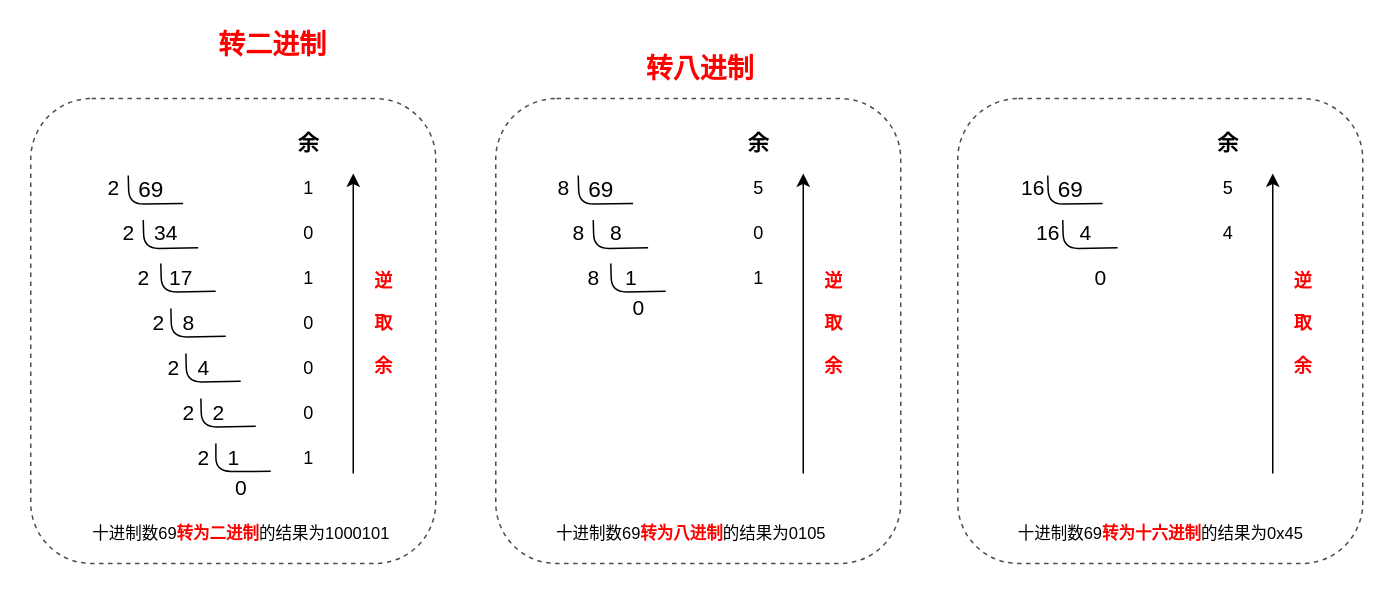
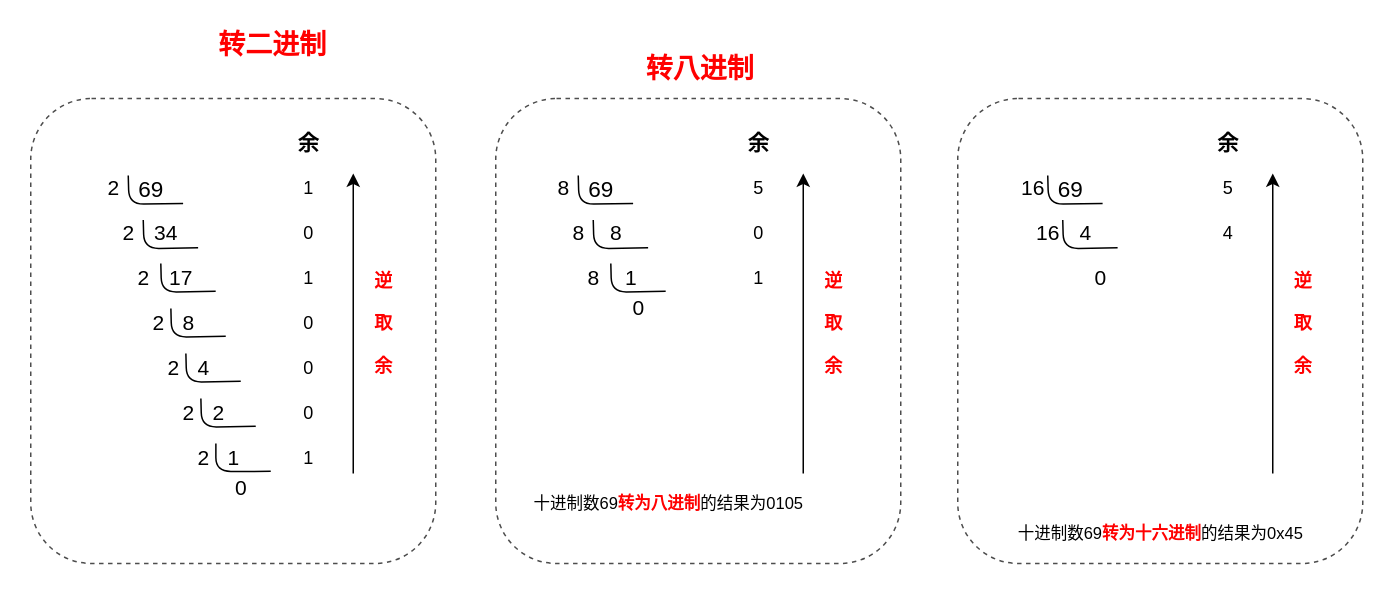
- <mxCell id="34" value="&lt;font style=&quot;font-size: 11px&quot;&gt;十进制数69&lt;b&gt;&lt;font color=&quot;#ff0000&quot;&gt;转为二进制&lt;/font&gt;&lt;/b&gt;的结果为1000101&lt;/font&gt;" style="text;html=1;align=center;verticalAlign=middle;resizable=0;points=[];autosize=1;" vertex="1" parent="1"><mxGeometry x="45" y="345" width="230" height="20" as="geometry" /></mxCell>
- <mxCell id="50" value="&lt;font style=&quot;font-size: 11px&quot;&gt;十进制数69&lt;font color=&quot;#ff0000&quot; style=&quot;font-weight: bold&quot;&gt;转为八进制&lt;/font&gt;的结果为0105&lt;/font&gt;" style="text;html=1;align=center;verticalAlign=middle;resizable=0;points=[];autosize=1;" vertex="1" parent="1"><mxGeometry x="355" y="345" width="210" height="20" as="geometry" /></mxCell>
+ <mxCell id="50" value="&lt;font style=&quot;font-size: 11px&quot;&gt;十进制数69&lt;font color=&quot;#ff0000&quot; style=&quot;font-weight: bold&quot;&gt;转为八进制&lt;/font&gt;的结果为0105&lt;/font&gt;" style="text;html=1;align=center;verticalAlign=middle;resizable=0;points=[];autosize=1;" vertex="1" parent="1"><mxGeometry x="340" y="325" width="210" height="20" as="geometry" /></mxCell>
